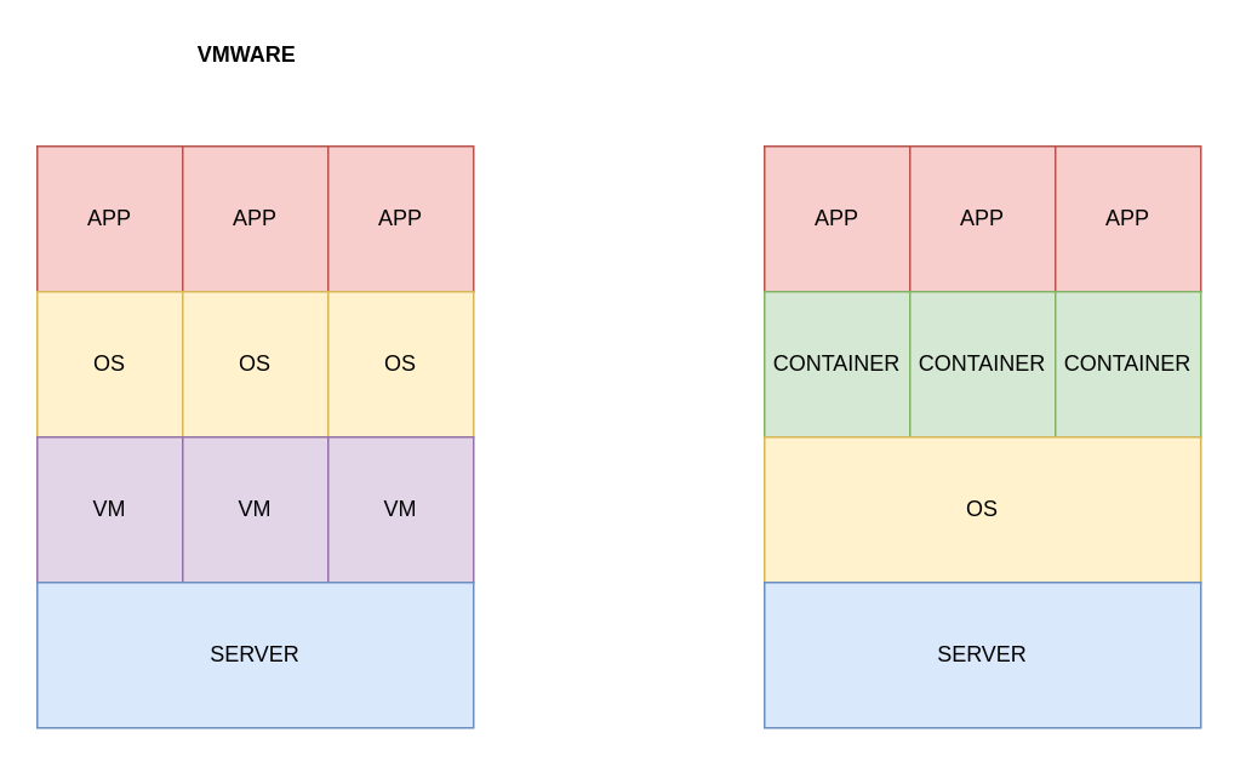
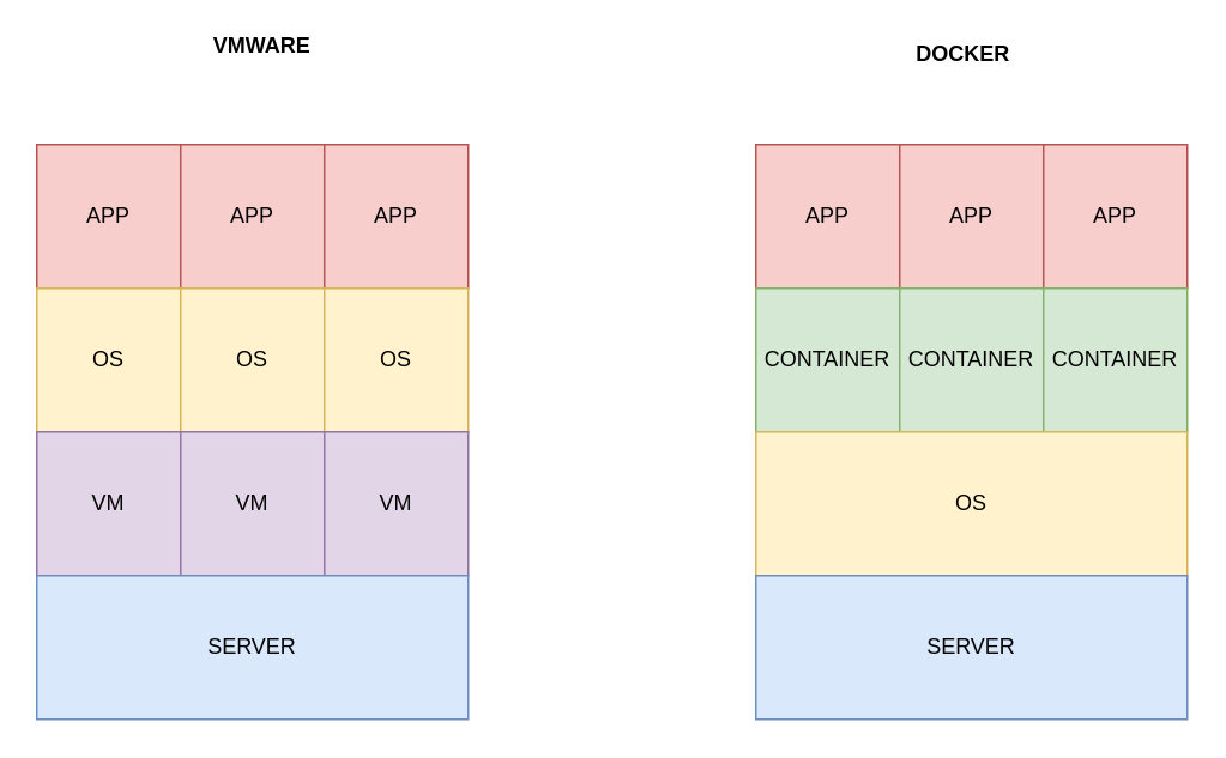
- <mxCell id="13" value="&lt;b&gt;VMWARE&lt;/b&gt;" style="text;html=1;align=center;verticalAlign=middle;resizable=0;points=[];autosize=1;" vertex="1" parent="1"><mxGeometry x="100" y="20" width="70" height="20" as="geometry" /></mxCell>
+ <mxCell id="13" value="&lt;b&gt;VMWARE&lt;/b&gt;" style="text;html=1;align=center;verticalAlign=middle;resizable=0;points=[];autosize=1;" vertex="1" parent="1"><mxGeometry x="110" y="15" width="70" height="20" as="geometry" /></mxCell>
+ <mxCell id="14" value="&lt;b&gt;DOCKER&lt;/b&gt;" style="text;html=1;align=center;verticalAlign=middle;resizable=0;points=[];autosize=1;" vertex="1" parent="1"><mxGeometry x="500" y="20" width="70" height="20" as="geometry" /></mxCell>
